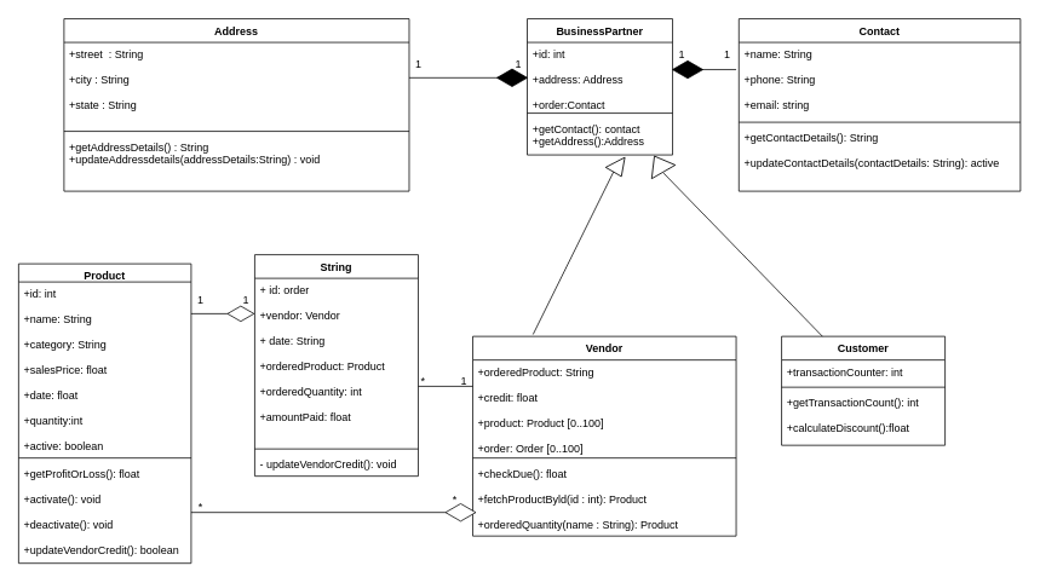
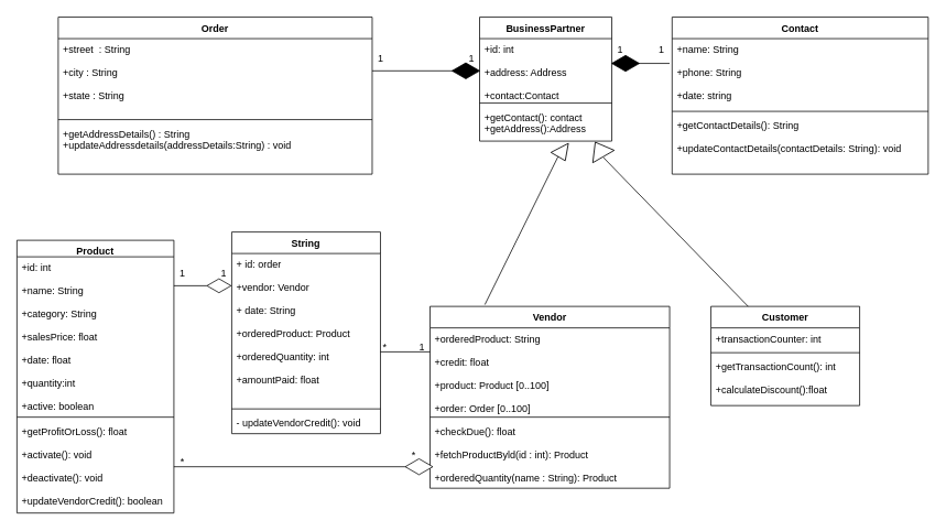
- <mxCell id="2" value="Address" style="swimlane;fontStyle=1;align=center;verticalAlign=top;childLayout=stackLayout;horizontal=1;startSize=26;horizontalStack=0;resizeParent=1;resizeParentMax=0;resizeLast=0;collapsible=1;marginBottom=0;" vertex="1" parent="1"><mxGeometry x="70" y="20" width="380" height="190" as="geometry" /></mxCell>
+ <mxCell id="2" value="Order" style="swimlane;fontStyle=1;align=center;verticalAlign=top;childLayout=stackLayout;horizontal=1;startSize=26;horizontalStack=0;resizeParent=1;resizeParentMax=0;resizeLast=0;collapsible=1;marginBottom=0;" vertex="1" parent="1"><mxGeometry x="70" y="20" width="380" height="190" as="geometry" /></mxCell>
- <mxCell id="18" value="+id: int&#10;&#10;+address: Address&#10;&#10;+order:Contact" style="text;strokeColor=none;fillColor=none;align=left;verticalAlign=top;spacingLeft=4;spacingRight=4;overflow=hidden;rotatable=0;points=[[0,0.5],[1,0.5]];portConstraint=eastwest;" vertex="1" parent="17"><mxGeometry y="26" width="160" height="74" as="geometry" /></mxCell>
+ <mxCell id="18" value="+id: int&#10;&#10;+address: Address&#10;&#10;+contact:Contact" style="text;strokeColor=none;fillColor=none;align=left;verticalAlign=top;spacingLeft=4;spacingRight=4;overflow=hidden;rotatable=0;points=[[0,0.5],[1,0.5]];portConstraint=eastwest;" vertex="1" parent="17"><mxGeometry y="26" width="160" height="74" as="geometry" /></mxCell>
- <mxCell id="46" value="+name: String&#10;&#10;+phone: String&#10;&#10;+email: string" style="text;strokeColor=none;fillColor=none;align=left;verticalAlign=top;spacingLeft=4;spacingRight=4;overflow=hidden;rotatable=0;points=[[0,0.5],[1,0.5]];portConstraint=eastwest;" vertex="1" parent="45"><mxGeometry y="26" width="310" height="84" as="geometry" /></mxCell>
+ <mxCell id="46" value="+name: String&#10;&#10;+phone: String&#10;&#10;+date: string" style="text;strokeColor=none;fillColor=none;align=left;verticalAlign=top;spacingLeft=4;spacingRight=4;overflow=hidden;rotatable=0;points=[[0,0.5],[1,0.5]];portConstraint=eastwest;" vertex="1" parent="45"><mxGeometry y="26" width="310" height="84" as="geometry" /></mxCell>
- <mxCell id="48" value="+getContactDetails(): String&#10;&#10;+updateContactDetails(contactDetails: String): active" style="text;strokeColor=none;fillColor=none;align=left;verticalAlign=top;spacingLeft=4;spacingRight=4;overflow=hidden;rotatable=0;points=[[0,0.5],[1,0.5]];portConstraint=eastwest;" vertex="1" parent="45"><mxGeometry y="118" width="310" height="72" as="geometry" /></mxCell>
+ <mxCell id="48" value="+getContactDetails(): String&#10;&#10;+updateContactDetails(contactDetails: String): void" style="text;strokeColor=none;fillColor=none;align=left;verticalAlign=top;spacingLeft=4;spacingRight=4;overflow=hidden;rotatable=0;points=[[0,0.5],[1,0.5]];portConstraint=eastwest;" vertex="1" parent="45"><mxGeometry y="118" width="310" height="72" as="geometry" /></mxCell>
